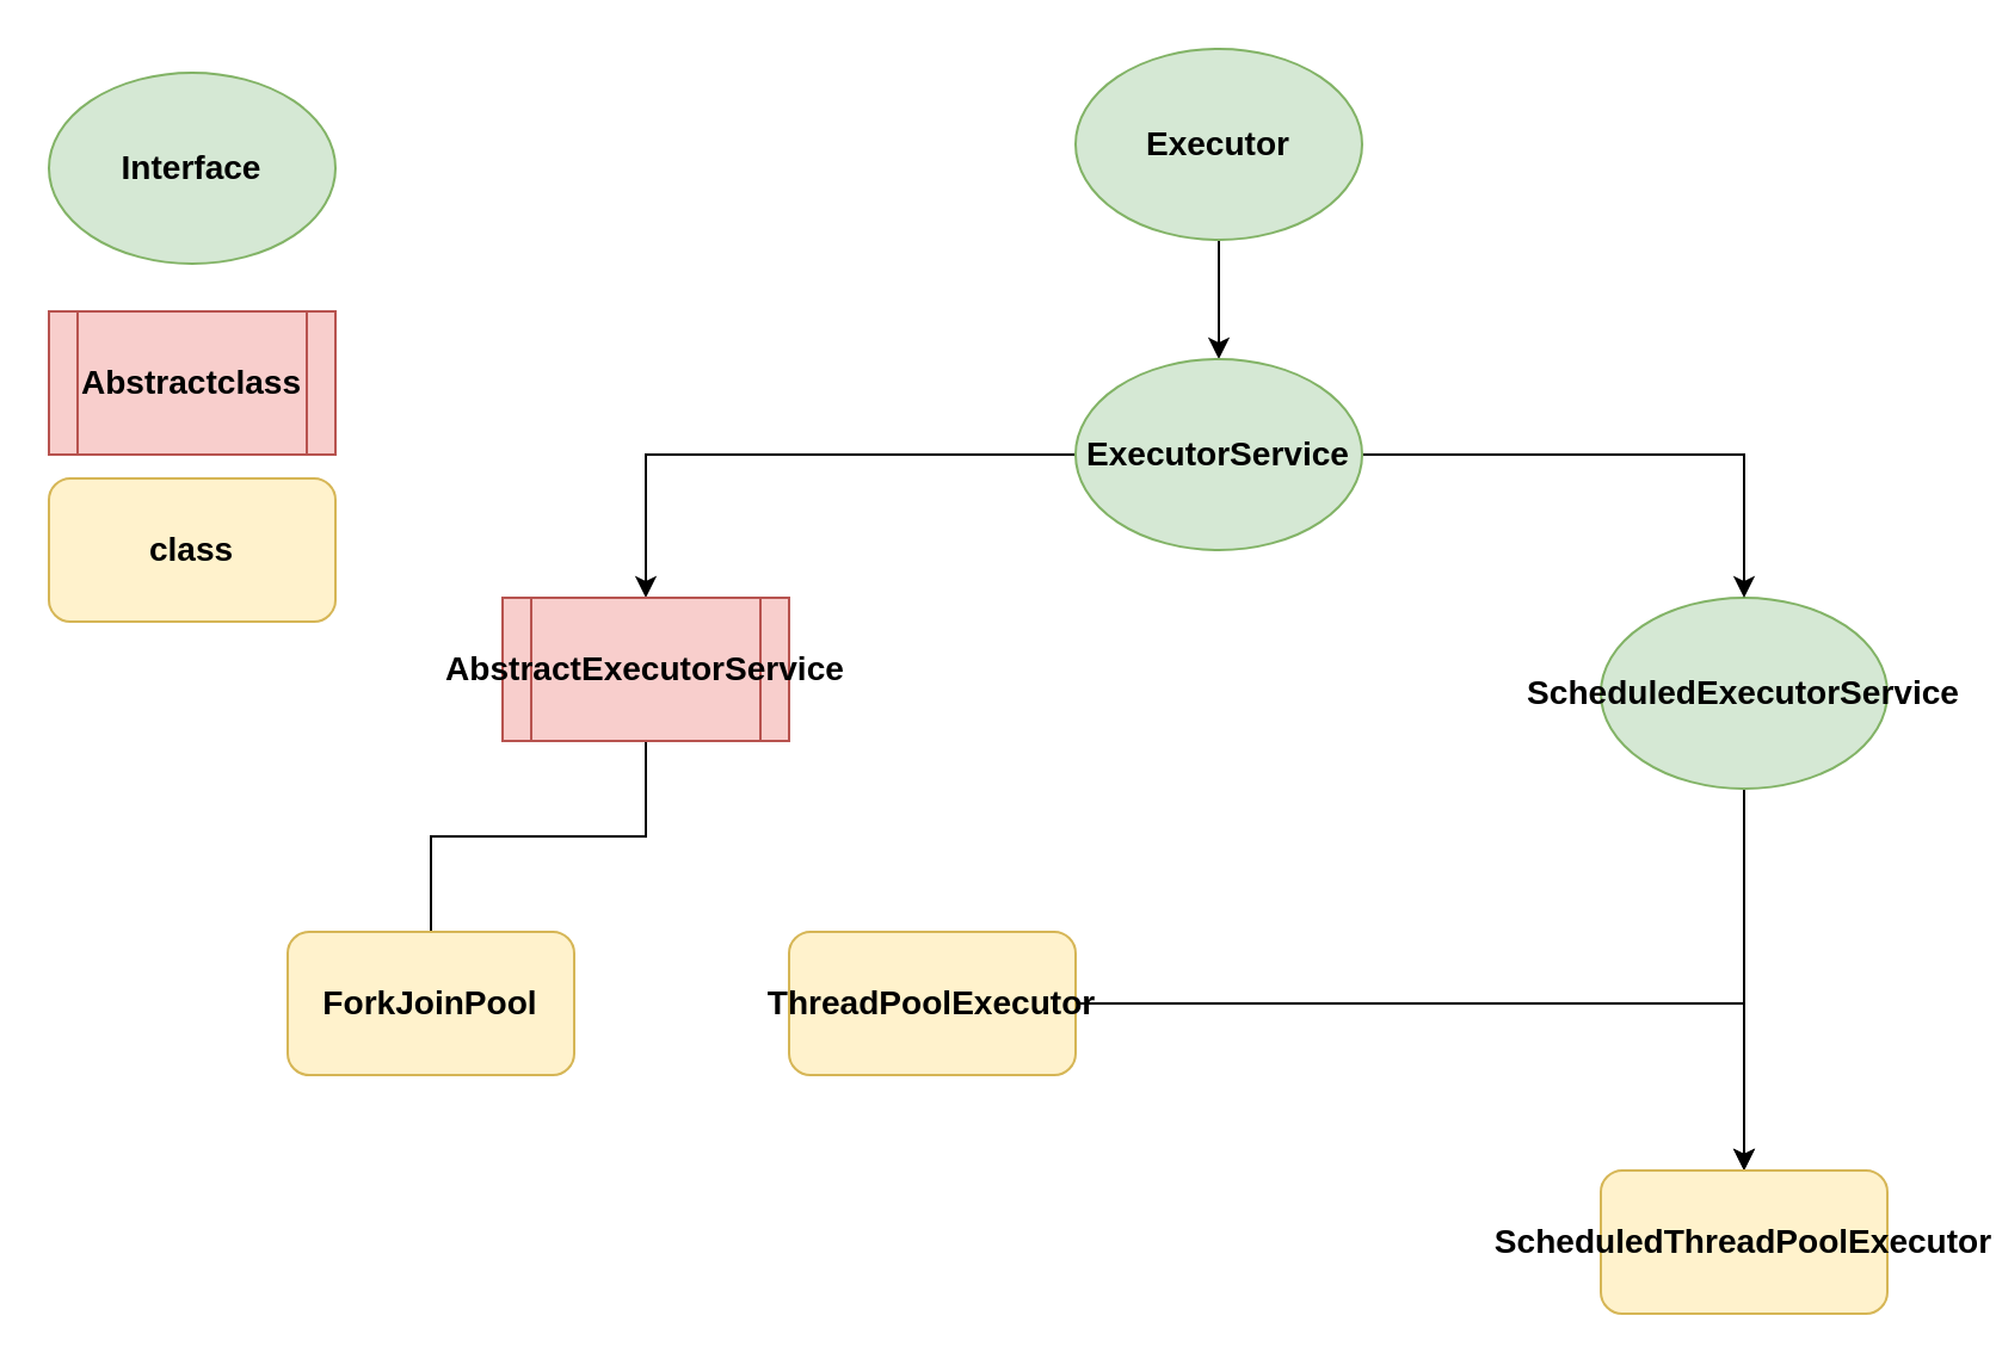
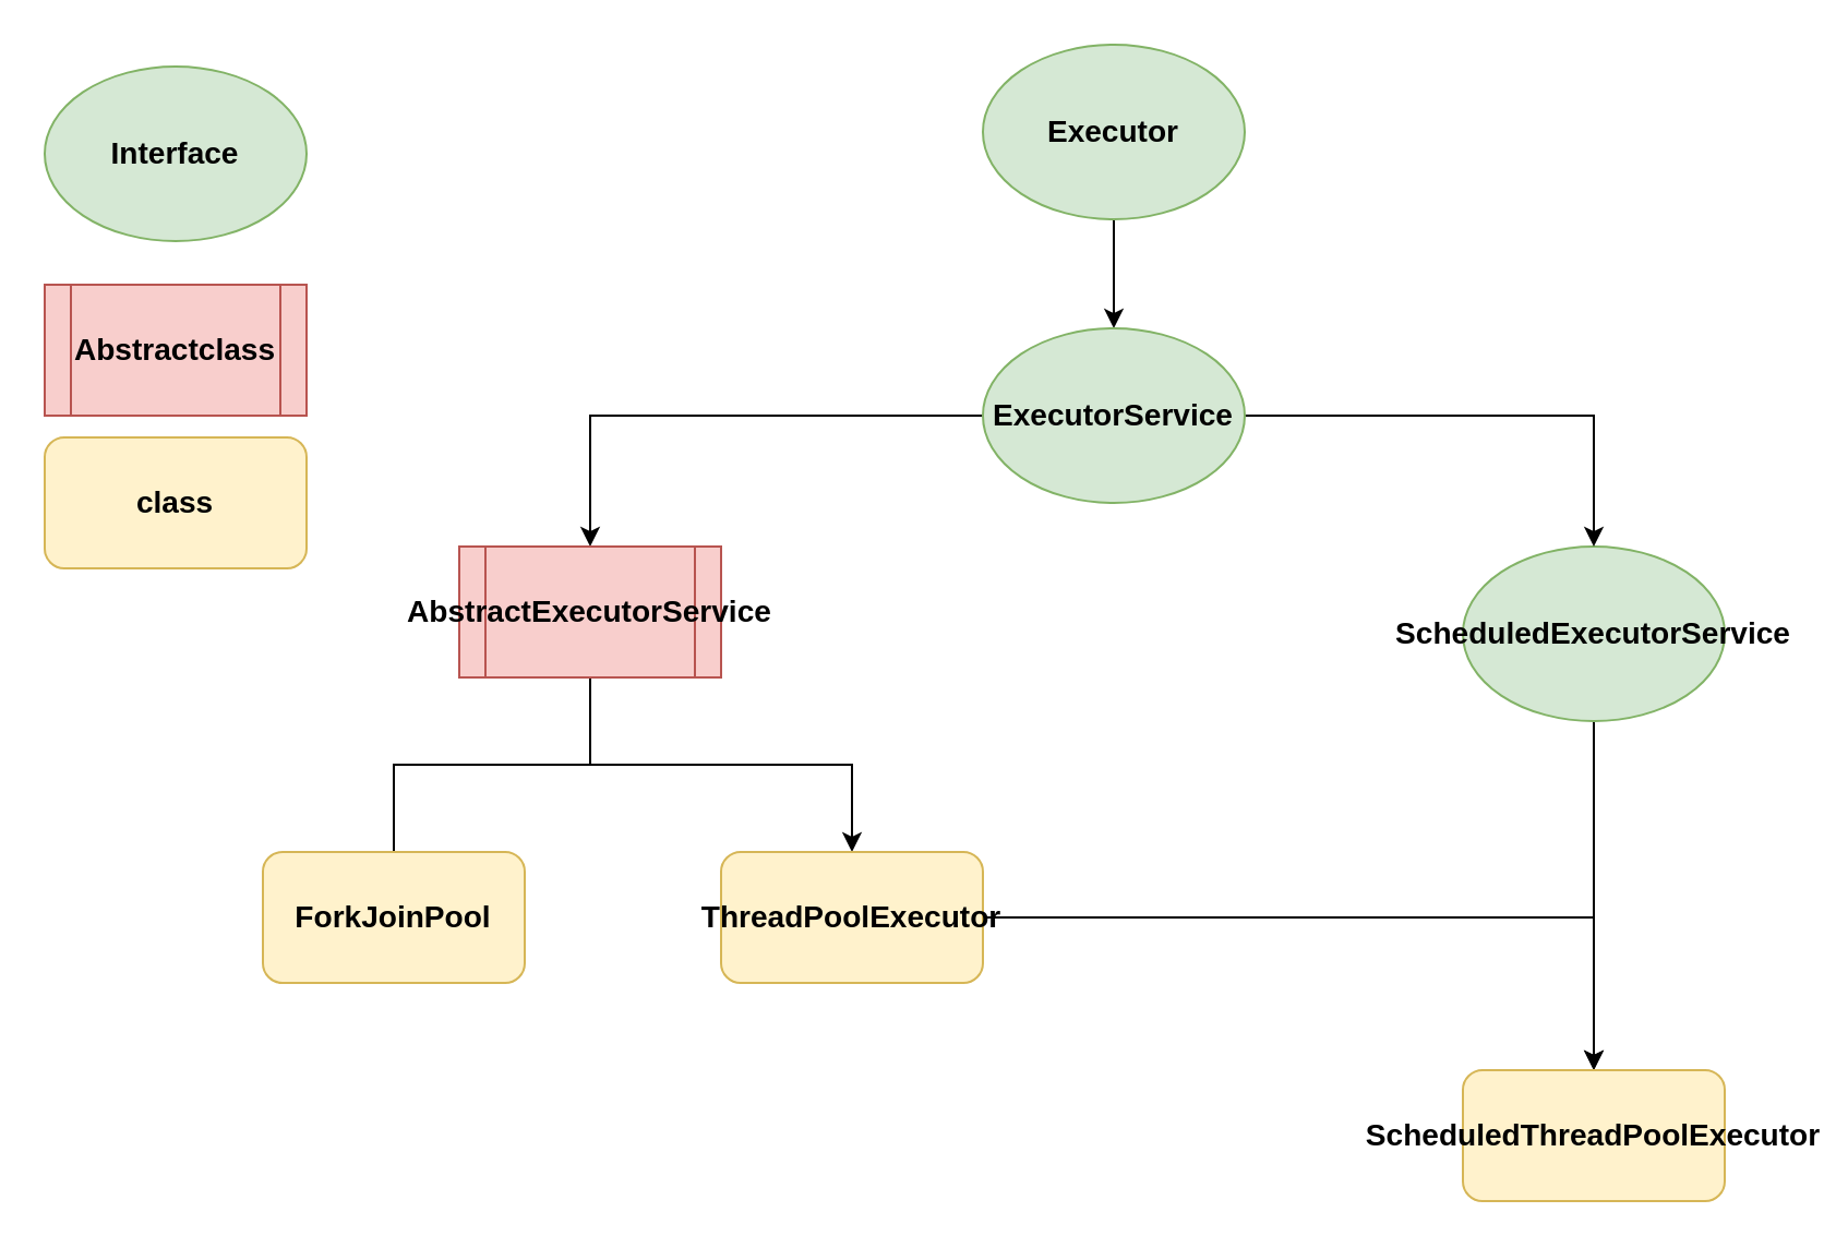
+ <mxCell id="12" style="edgeStyle=orthogonalEdgeStyle;rounded=0;orthogonalLoop=1;jettySize=auto;html=1;" edge="1" parent="1" source="14" target="16"><mxGeometry relative="1" as="geometry" /></mxCell>
